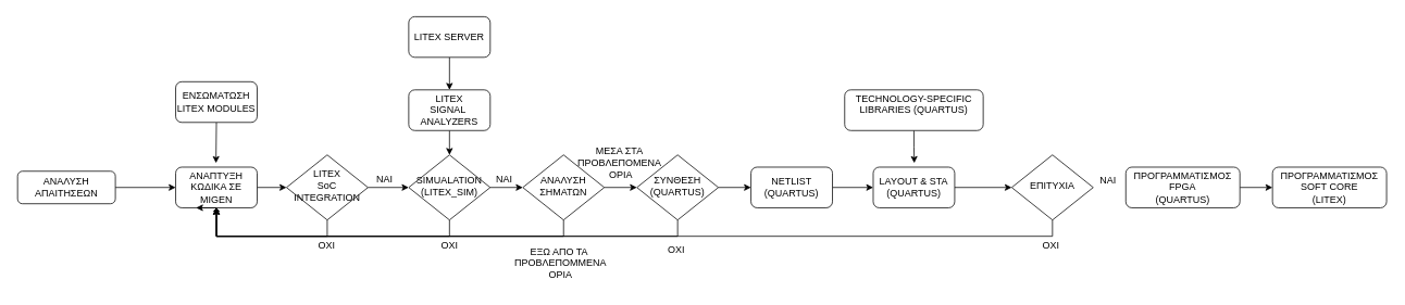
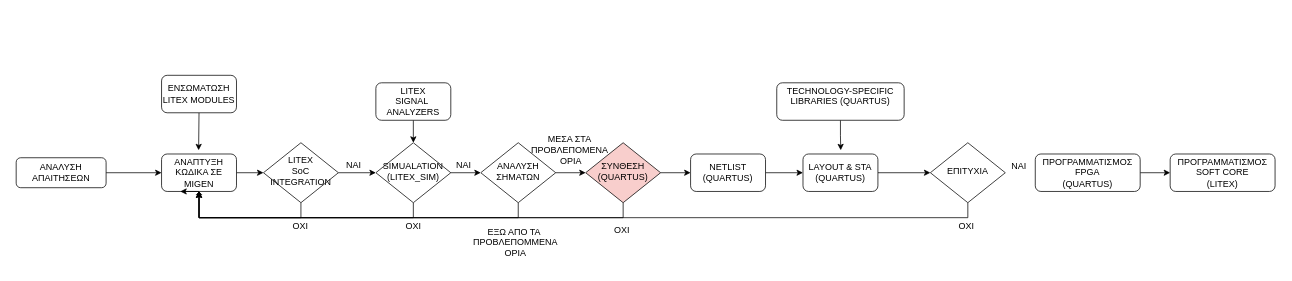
- <mxCell id="43" value="LITEX SERVER" style="rounded=1;whiteSpace=wrap;html=1;fontSize=12;glass=0;strokeWidth=1;shadow=0;" parent="1" vertex="1"><mxGeometry x="500" y="20" width="100" height="50" as="geometry" /></mxCell>
- <mxCell id="42" style="edgeStyle=orthogonalEdgeStyle;rounded=0;orthogonalLoop=1;jettySize=auto;html=1;exitX=0.5;exitY=1;exitDx=0;exitDy=0;entryX=0.5;entryY=0;entryDx=0;entryDy=0;" parent="1" source="43" target="41" edge="1"><mxGeometry relative="1" as="geometry" /></mxCell>
- <mxCell id="19" value="ΣΥΝΘΕΣΗ&lt;br&gt;(QUARTUS)" style="rhombus;whiteSpace=wrap;html=1;shadow=0;fontFamily=Helvetica;fontSize=12;align=center;strokeWidth=1;spacing=6;spacingTop=-4;" parent="1" vertex="1"><mxGeometry x="780" y="190" width="100" height="80" as="geometry" /></mxCell>
+ <mxCell id="19" value="ΣΥΝΘΕΣΗ&lt;br&gt;(QUARTUS)" style="rhombus;whiteSpace=wrap;html=1;shadow=0;fontFamily=Helvetica;fontSize=12;align=center;strokeWidth=1;spacing=6;spacingTop=-4;fillColor=#f8cecc;" parent="1" vertex="1"><mxGeometry x="780" y="190" width="100" height="80" as="geometry" /></mxCell>
